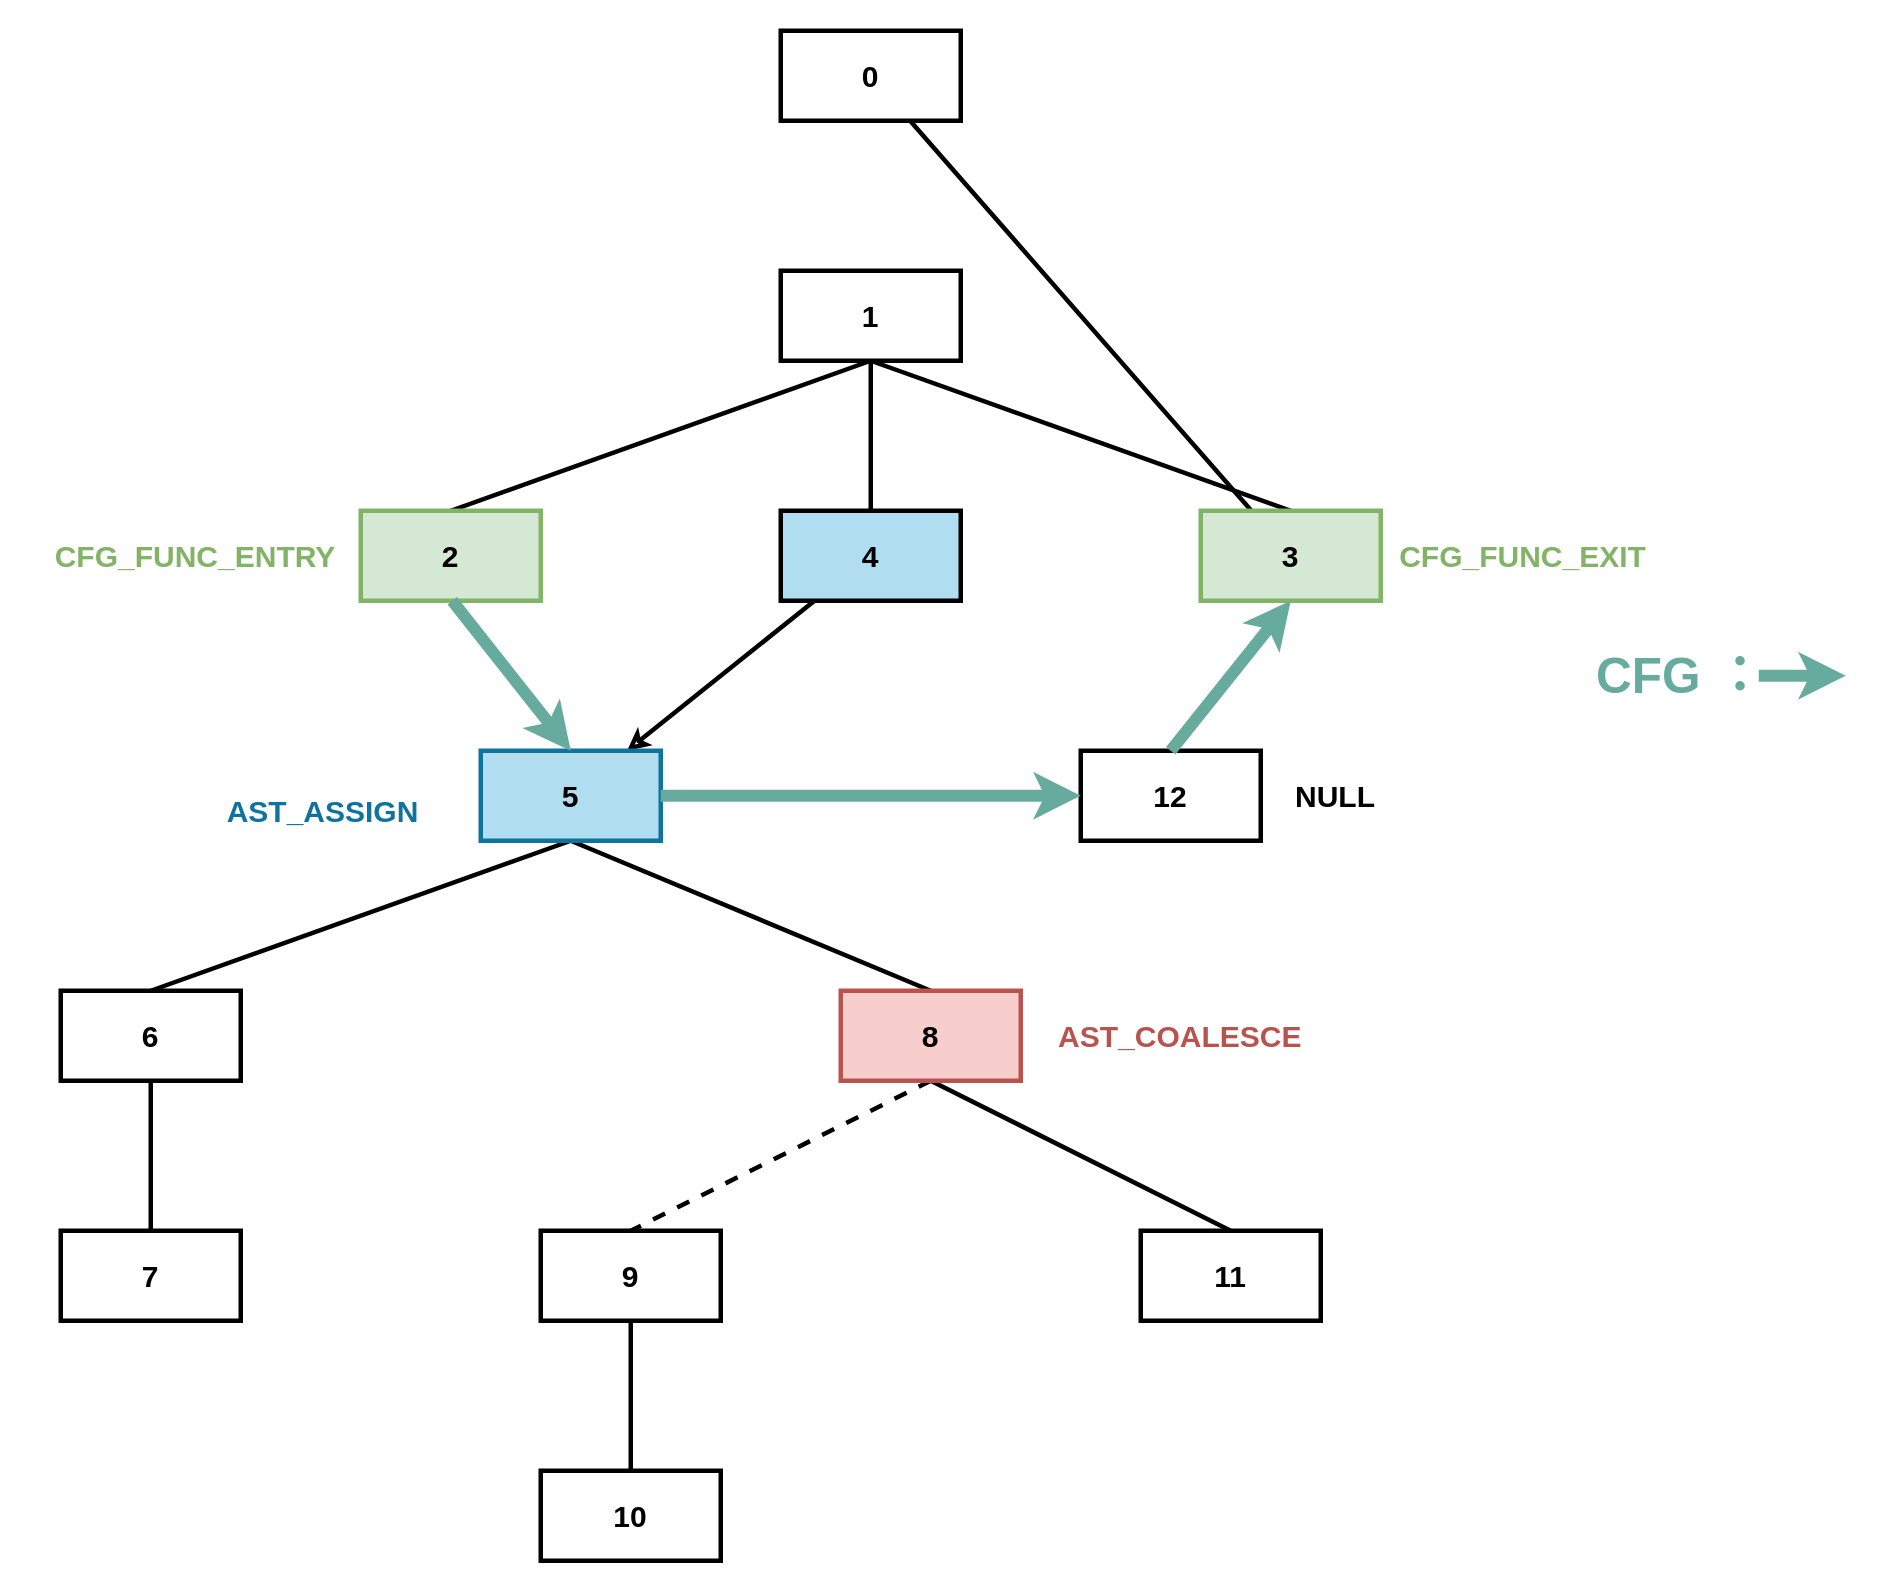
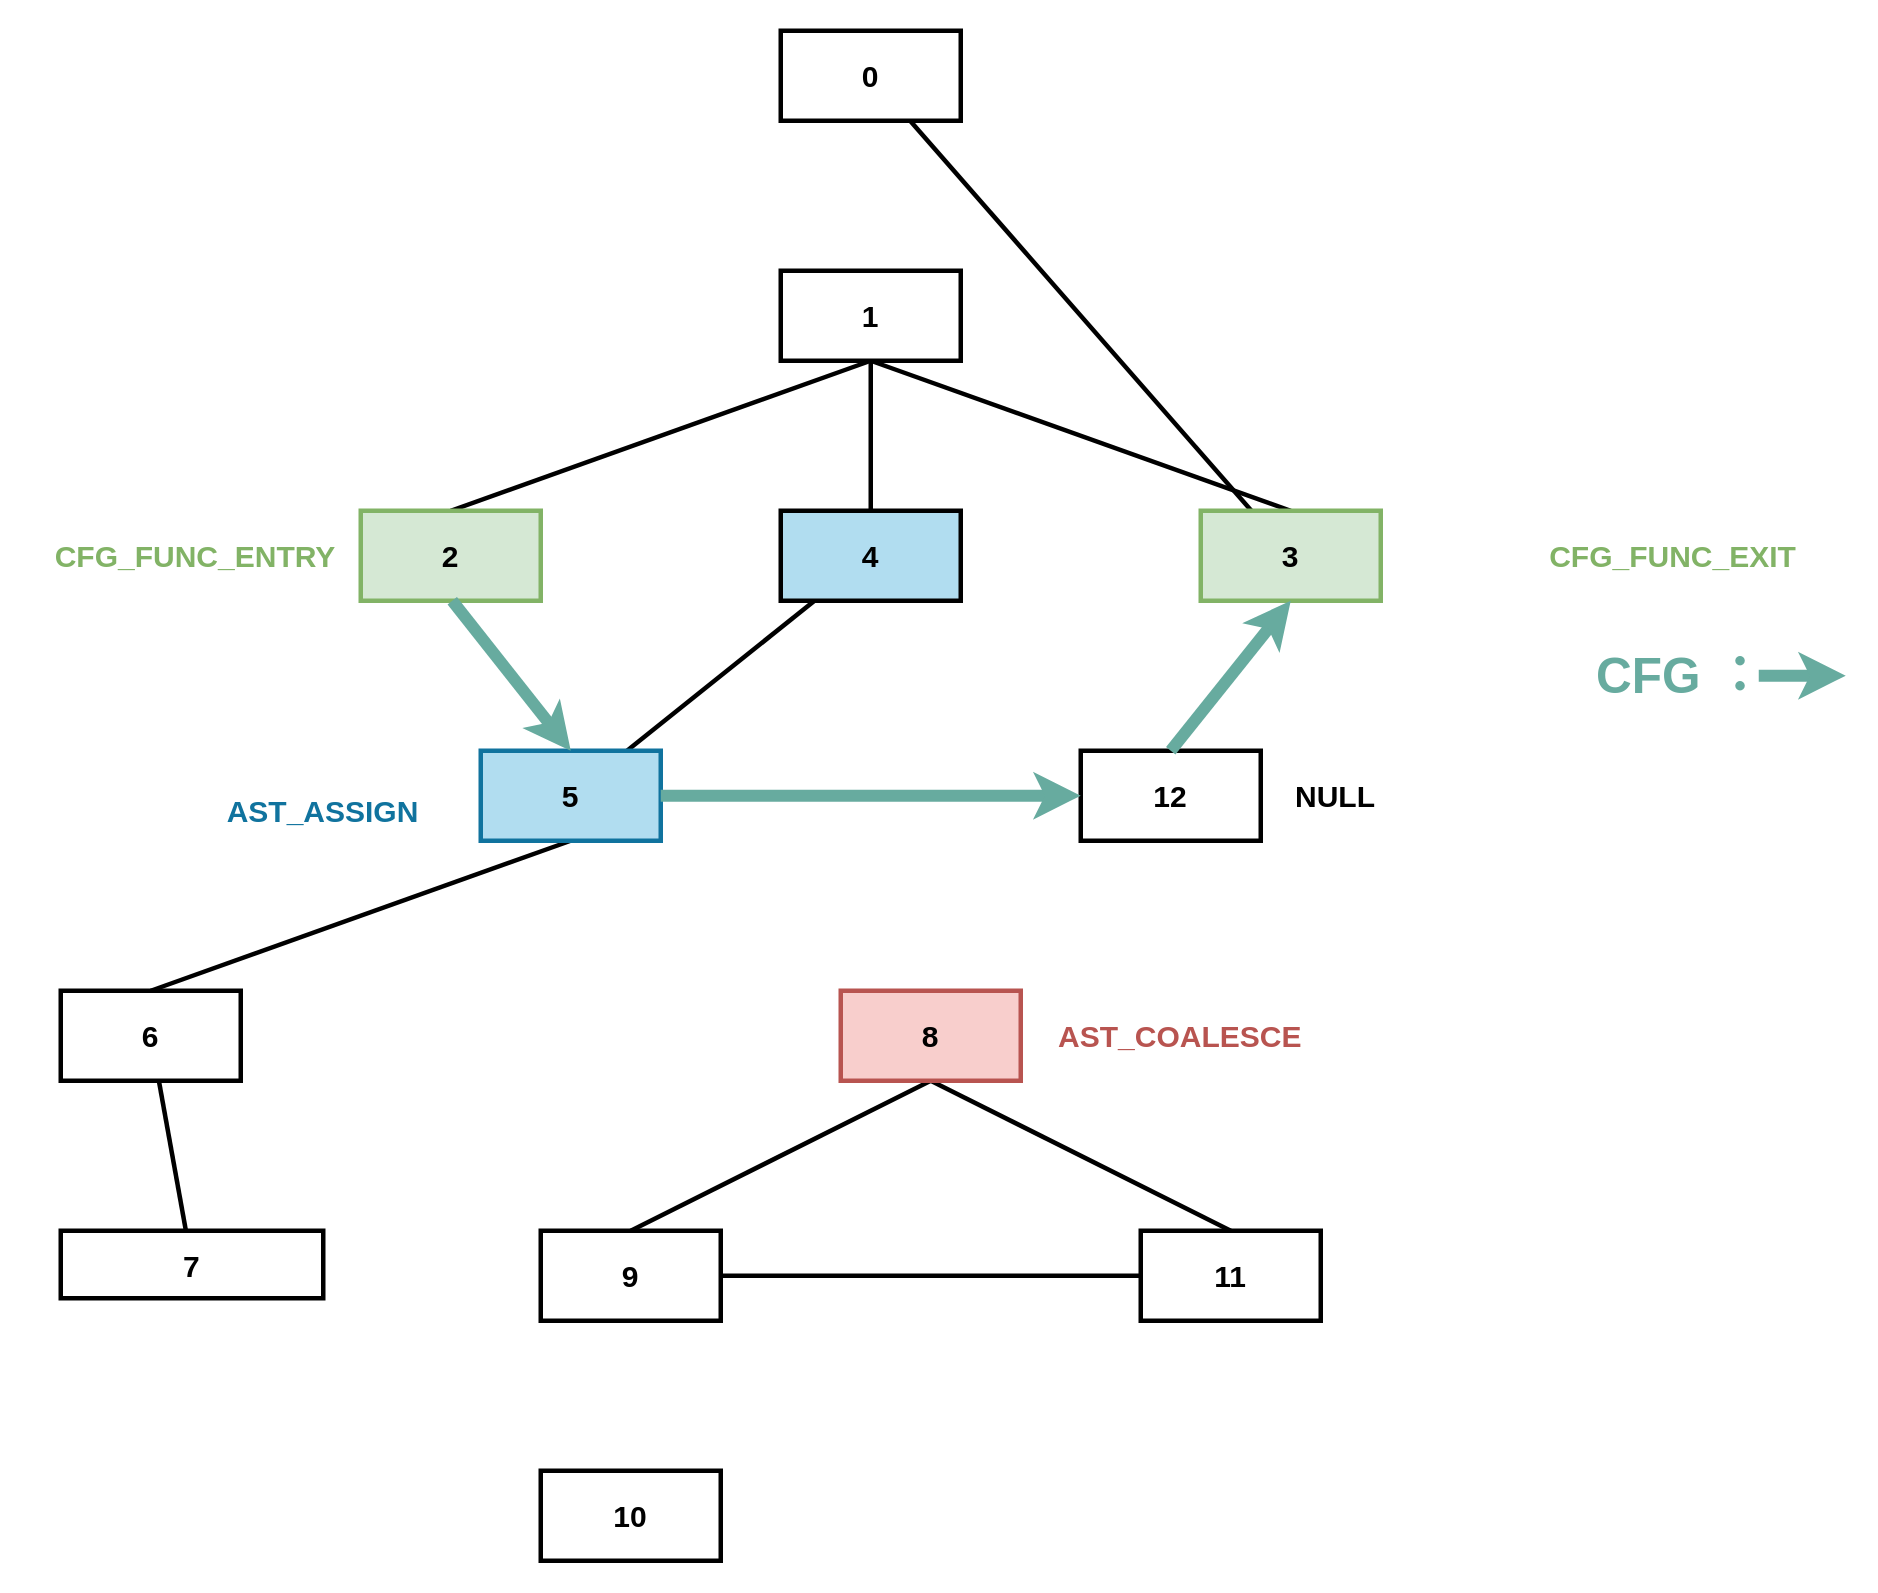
- <mxCell id="35" value="&lt;font style=&quot;font-size: 20px&quot; color=&quot;#82b366&quot;&gt;&lt;b&gt;CFG_FUNC_EXIT&lt;/b&gt;&lt;/font&gt;" style="text;html=1;strokeColor=none;fillColor=none;align=center;verticalAlign=middle;whiteSpace=wrap;rounded=0;" vertex="1" parent="1"><mxGeometry x="920" y="360" width="190" height="20" as="geometry" /></mxCell>
+ <mxCell id="35" value="&lt;font style=&quot;font-size: 20px&quot; color=&quot;#82b366&quot;&gt;&lt;b&gt;CFG_FUNC_EXIT&lt;/b&gt;&lt;/font&gt;" style="text;html=1;strokeColor=none;fillColor=none;align=center;verticalAlign=middle;whiteSpace=wrap;rounded=0;" vertex="1" parent="1"><mxGeometry x="1020" y="360" width="190" height="20" as="geometry" /></mxCell>
- <mxCell id="10" style="edgeStyle=none;rounded=0;orthogonalLoop=1;jettySize=auto;html=1;endArrow=classic;endFill=0;strokeWidth=3;" parent="1" source="11" target="14" edge="1"><mxGeometry relative="1" as="geometry" /></mxCell>
+ <mxCell id="10" style="edgeStyle=none;rounded=0;orthogonalLoop=1;jettySize=auto;html=1;endArrow=none;endFill=0;strokeWidth=3;" parent="1" source="11" target="14" edge="1"><mxGeometry relative="1" as="geometry" /></mxCell>
- <mxCell id="13" style="edgeStyle=none;rounded=0;orthogonalLoop=1;jettySize=auto;html=1;entryX=0.5;entryY=0;entryDx=0;entryDy=0;endArrow=none;endFill=0;exitX=0.5;exitY=1;exitDx=0;exitDy=0;strokeWidth=3;" parent="1" source="14" target="19" edge="1"><mxGeometry relative="1" as="geometry" /></mxCell>
- <mxCell id="17" style="rounded=0;orthogonalLoop=1;jettySize=auto;html=1;entryX=0.5;entryY=0;entryDx=0;entryDy=0;endArrow=none;endFill=0;exitX=0.5;exitY=1;exitDx=0;exitDy=0;strokeWidth=3;dashed=1;" edge="1" parent="1" source="19" target="22"><mxGeometry relative="1" as="geometry" /></mxCell>
+ <mxCell id="17" style="rounded=0;orthogonalLoop=1;jettySize=auto;html=1;entryX=0.5;entryY=0;entryDx=0;entryDy=0;endArrow=none;endFill=0;exitX=0.5;exitY=1;exitDx=0;exitDy=0;strokeWidth=3;" edge="1" parent="1" source="19" target="22"><mxGeometry relative="1" as="geometry" /></mxCell>
- <mxCell id="20" value="&lt;font style=&quot;font-size: 20px&quot;&gt;&lt;b&gt;7&lt;/b&gt;&lt;/font&gt;" style="rounded=0;whiteSpace=wrap;html=1;strokeWidth=3;" parent="1" vertex="1"><mxGeometry x="40" y="820" width="120" height="60" as="geometry" /></mxCell>
+ <mxCell id="20" value="&lt;font style=&quot;font-size: 20px&quot;&gt;&lt;b&gt;7&lt;/b&gt;&lt;/font&gt;" style="rounded=0;whiteSpace=wrap;html=1;strokeWidth=3;" parent="1" vertex="1"><mxGeometry x="40" y="820" width="175" height="45" as="geometry" /></mxCell>
- <mxCell id="21" style="edgeStyle=none;rounded=0;orthogonalLoop=1;jettySize=auto;html=1;entryX=0.5;entryY=0;entryDx=0;entryDy=0;endArrow=none;endFill=0;strokeWidth=3;" edge="1" parent="1" source="22" target="28"><mxGeometry relative="1" as="geometry" /></mxCell>
+ <mxCell id="21" style="edgeStyle=none;rounded=0;orthogonalLoop=1;jettySize=auto;html=1;endArrow=none;endFill=0;strokeWidth=3;" edge="1" parent="1" source="22" target="27"><mxGeometry relative="1" as="geometry" /></mxCell>
